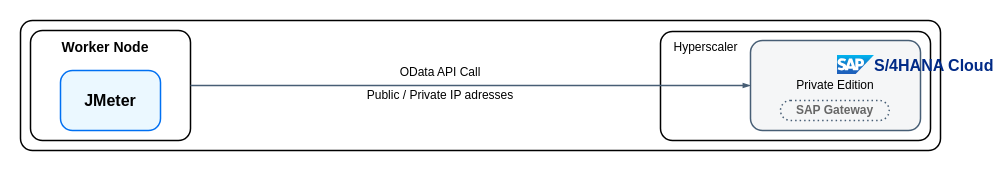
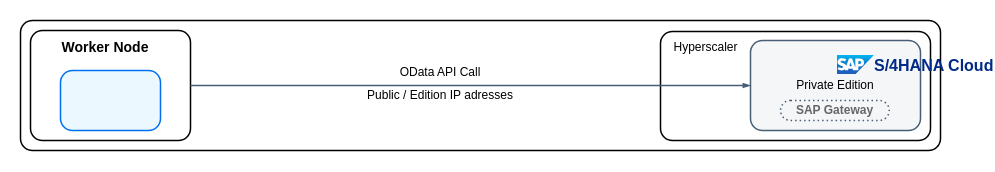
- <mxCell id="7" value="Public / Private IP adresses" style="text;html=1;align=center;verticalAlign=middle;whiteSpace=wrap;rounded=0;" parent="1" vertex="1"><mxGeometry x="350" y="80" width="180" height="30" as="geometry" /></mxCell>
+ <mxCell id="7" value="Public / Edition IP adresses" style="text;html=1;align=center;verticalAlign=middle;whiteSpace=wrap;rounded=0;" parent="1" vertex="1"><mxGeometry x="350" y="80" width="180" height="30" as="geometry" /></mxCell>
- <mxCell id="6" value="&lt;b&gt;&lt;font style=&quot;font-size: 16px;&quot;&gt;JMeter&lt;/font&gt;&lt;/b&gt;" style="text;html=1;align=center;verticalAlign=middle;whiteSpace=wrap;rounded=0;" parent="1" vertex="1"><mxGeometry x="80" y="85" width="60" height="30" as="geometry" /></mxCell>
